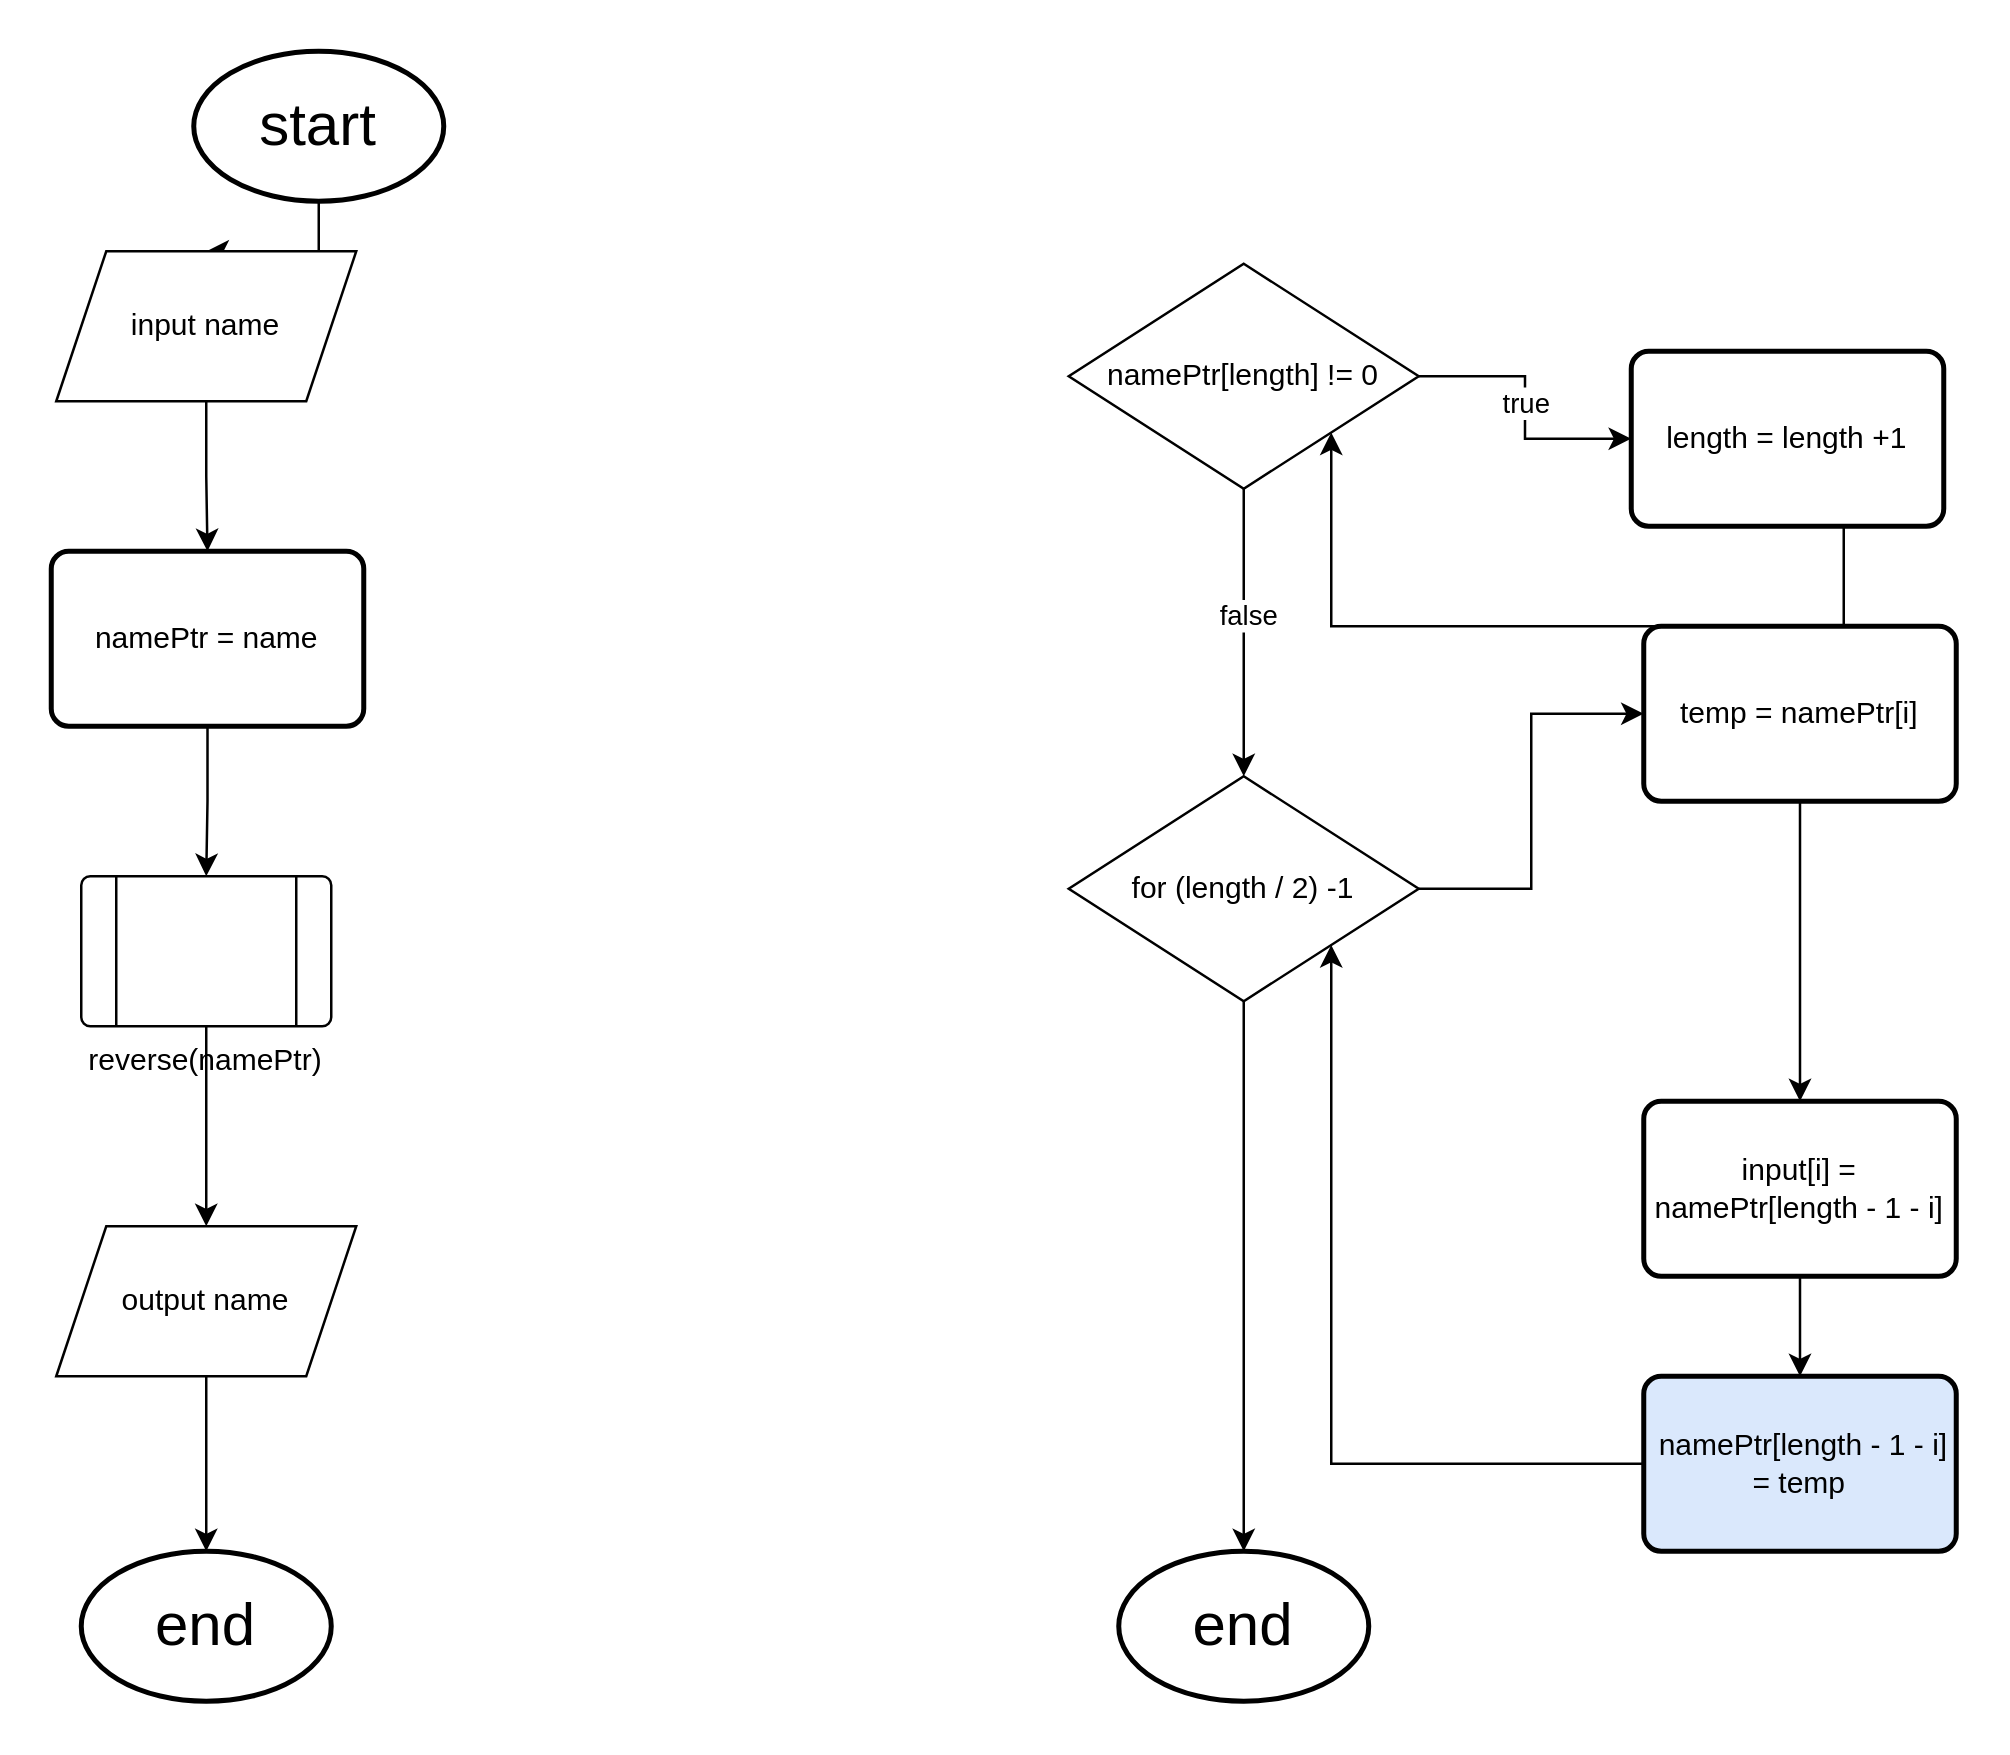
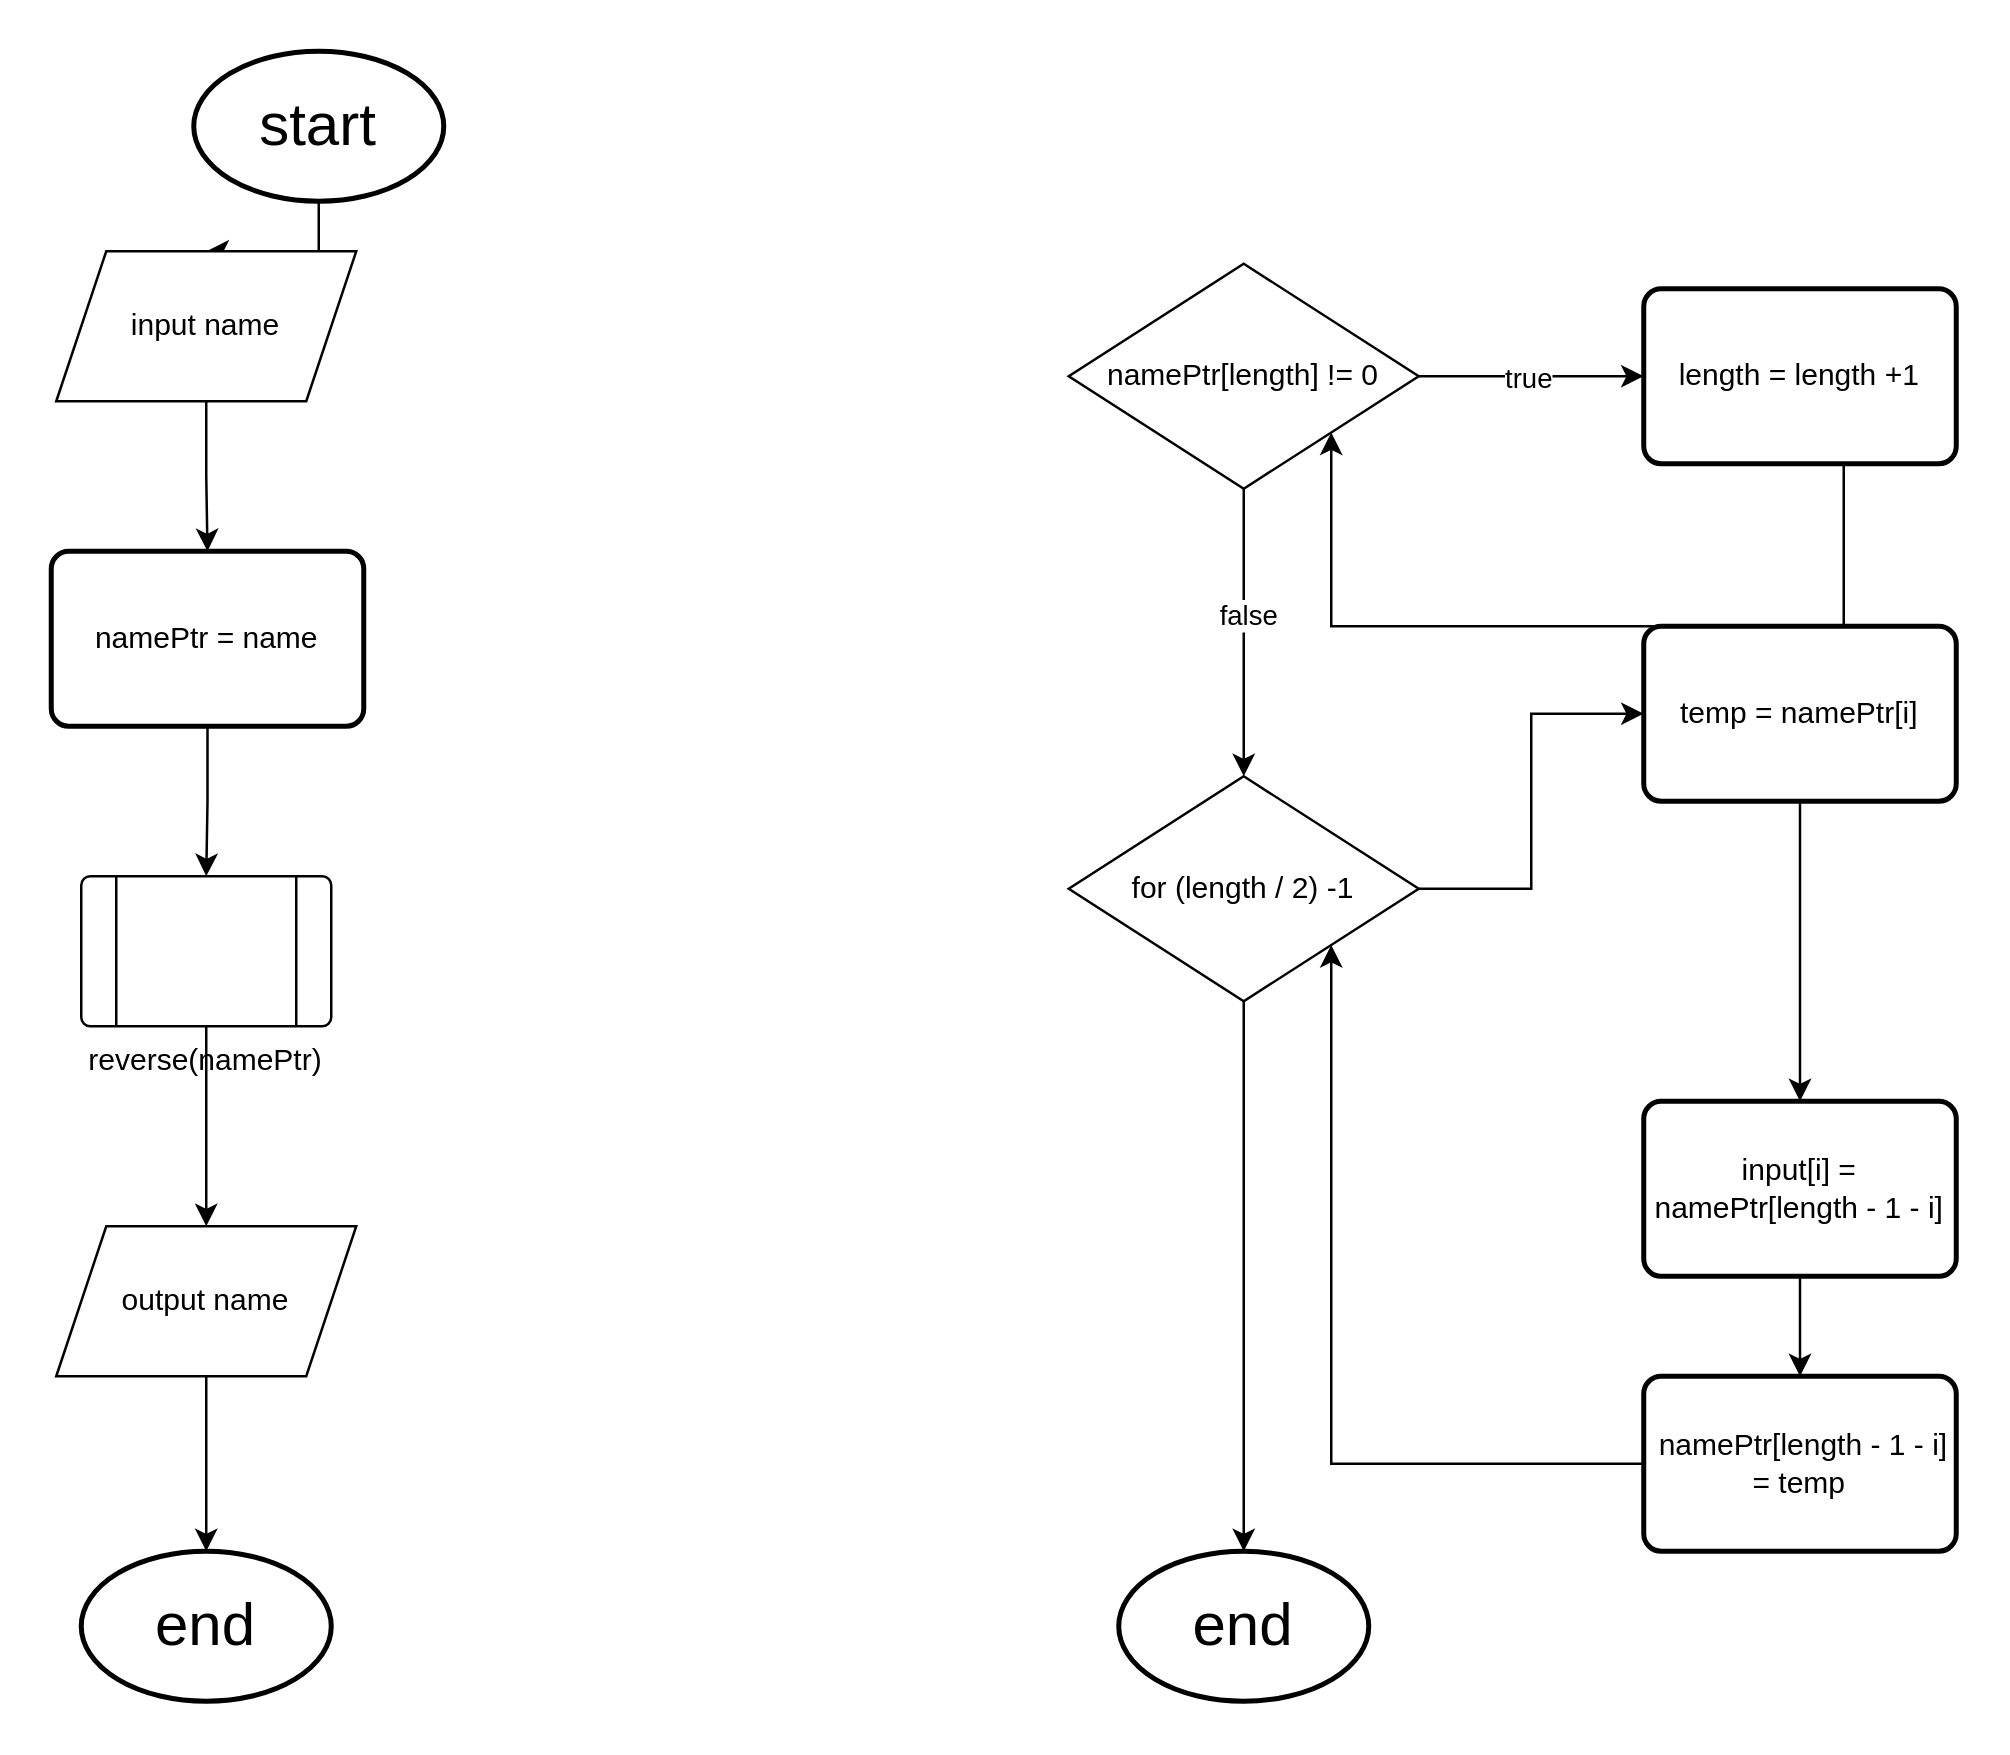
- <mxCell id="19" value="length = length +1" style="rounded=1;whiteSpace=wrap;html=1;absoluteArcSize=1;arcSize=14;strokeWidth=2;" vertex="1" parent="1"><mxGeometry x="652" y="140" width="125" height="70" as="geometry" /></mxCell>
+ <mxCell id="19" value="length = length +1" style="rounded=1;whiteSpace=wrap;html=1;absoluteArcSize=1;arcSize=14;strokeWidth=2;" vertex="1" parent="1"><mxGeometry x="657" y="115" width="125" height="70" as="geometry" /></mxCell>
- <mxCell id="29" value="&amp;nbsp;namePtr[length - 1 - i] = temp" style="rounded=1;whiteSpace=wrap;html=1;absoluteArcSize=1;arcSize=14;strokeWidth=2;fillColor=#dae8fc;" vertex="1" parent="1"><mxGeometry x="657" y="550" width="125" height="70" as="geometry" /></mxCell>
+ <mxCell id="29" value="&amp;nbsp;namePtr[length - 1 - i] = temp" style="rounded=1;whiteSpace=wrap;html=1;absoluteArcSize=1;arcSize=14;strokeWidth=2;" vertex="1" parent="1"><mxGeometry x="657" y="550" width="125" height="70" as="geometry" /></mxCell>
